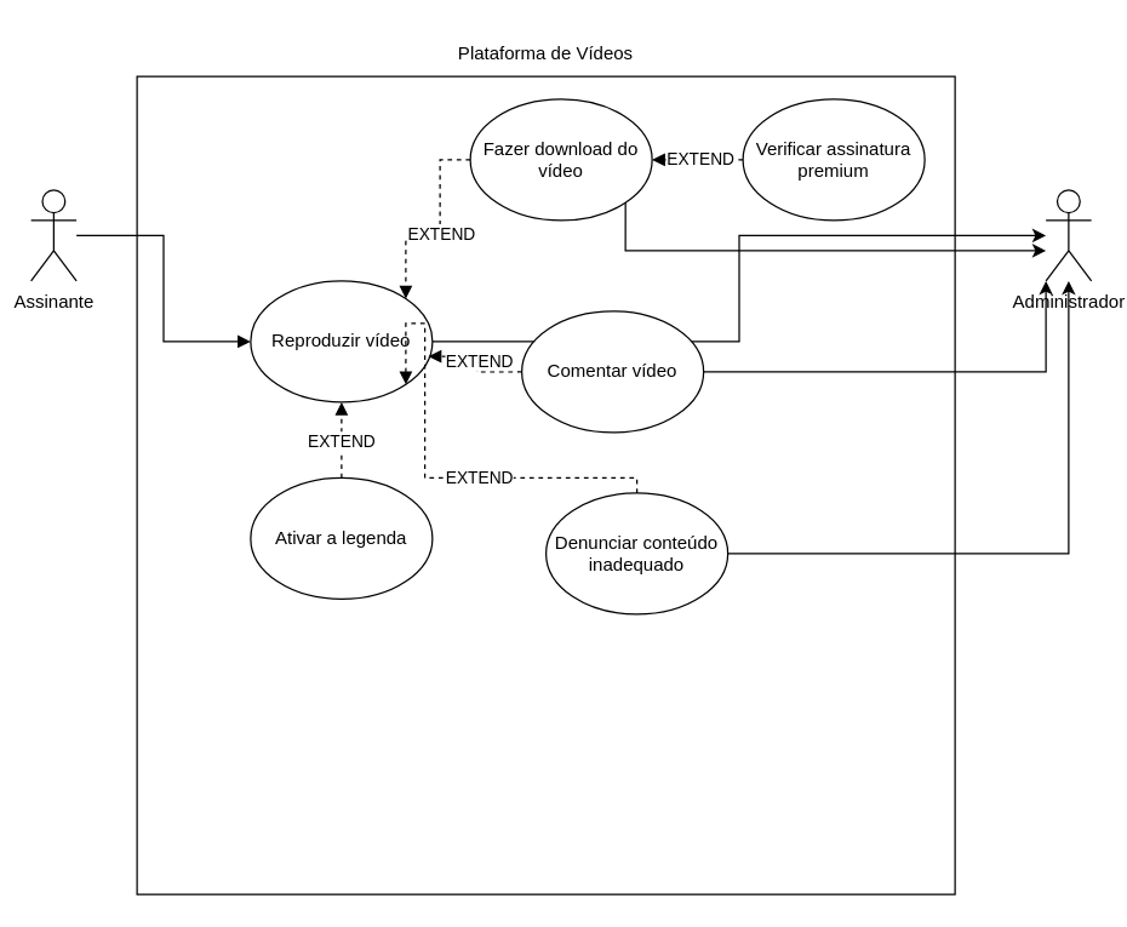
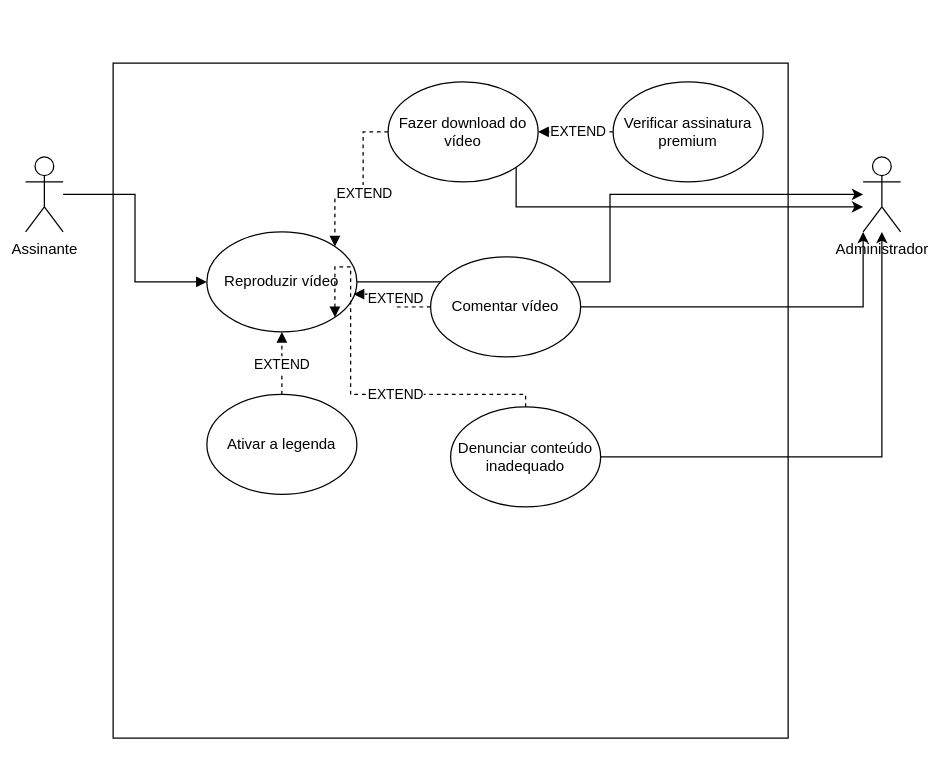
- <mxCell id="6" value="Plataforma de Vídeos" style="text;html=1;align=center;verticalAlign=middle;whiteSpace=wrap;rounded=0;" parent="1" vertex="1"><mxGeometry x="285" y="20" width="150" height="30" as="geometry" /></mxCell>
